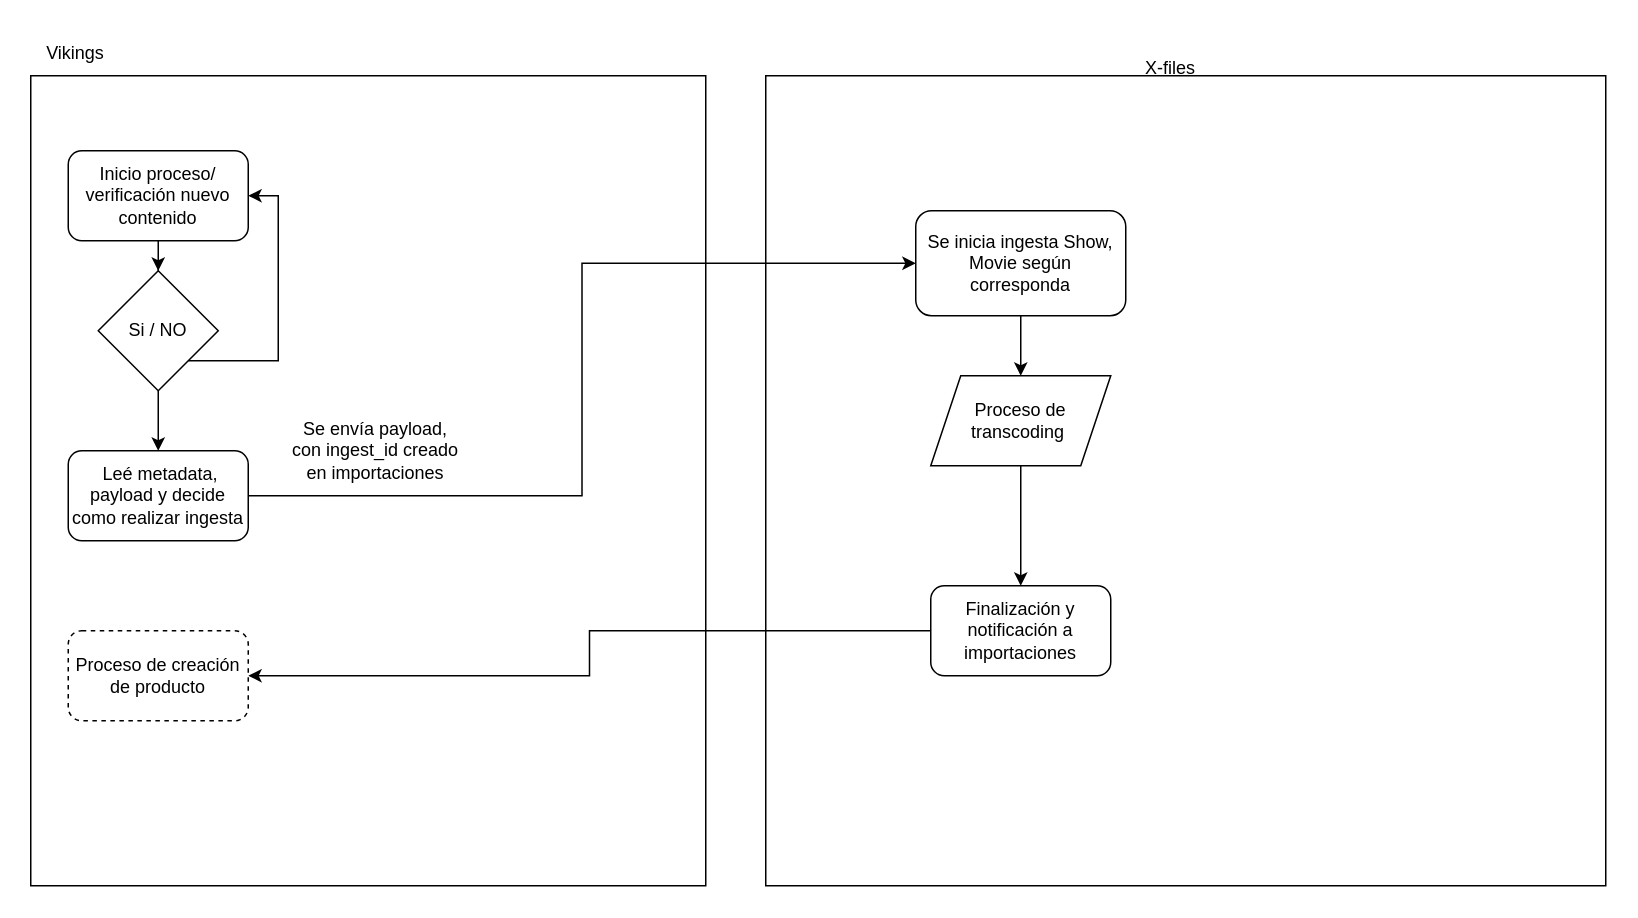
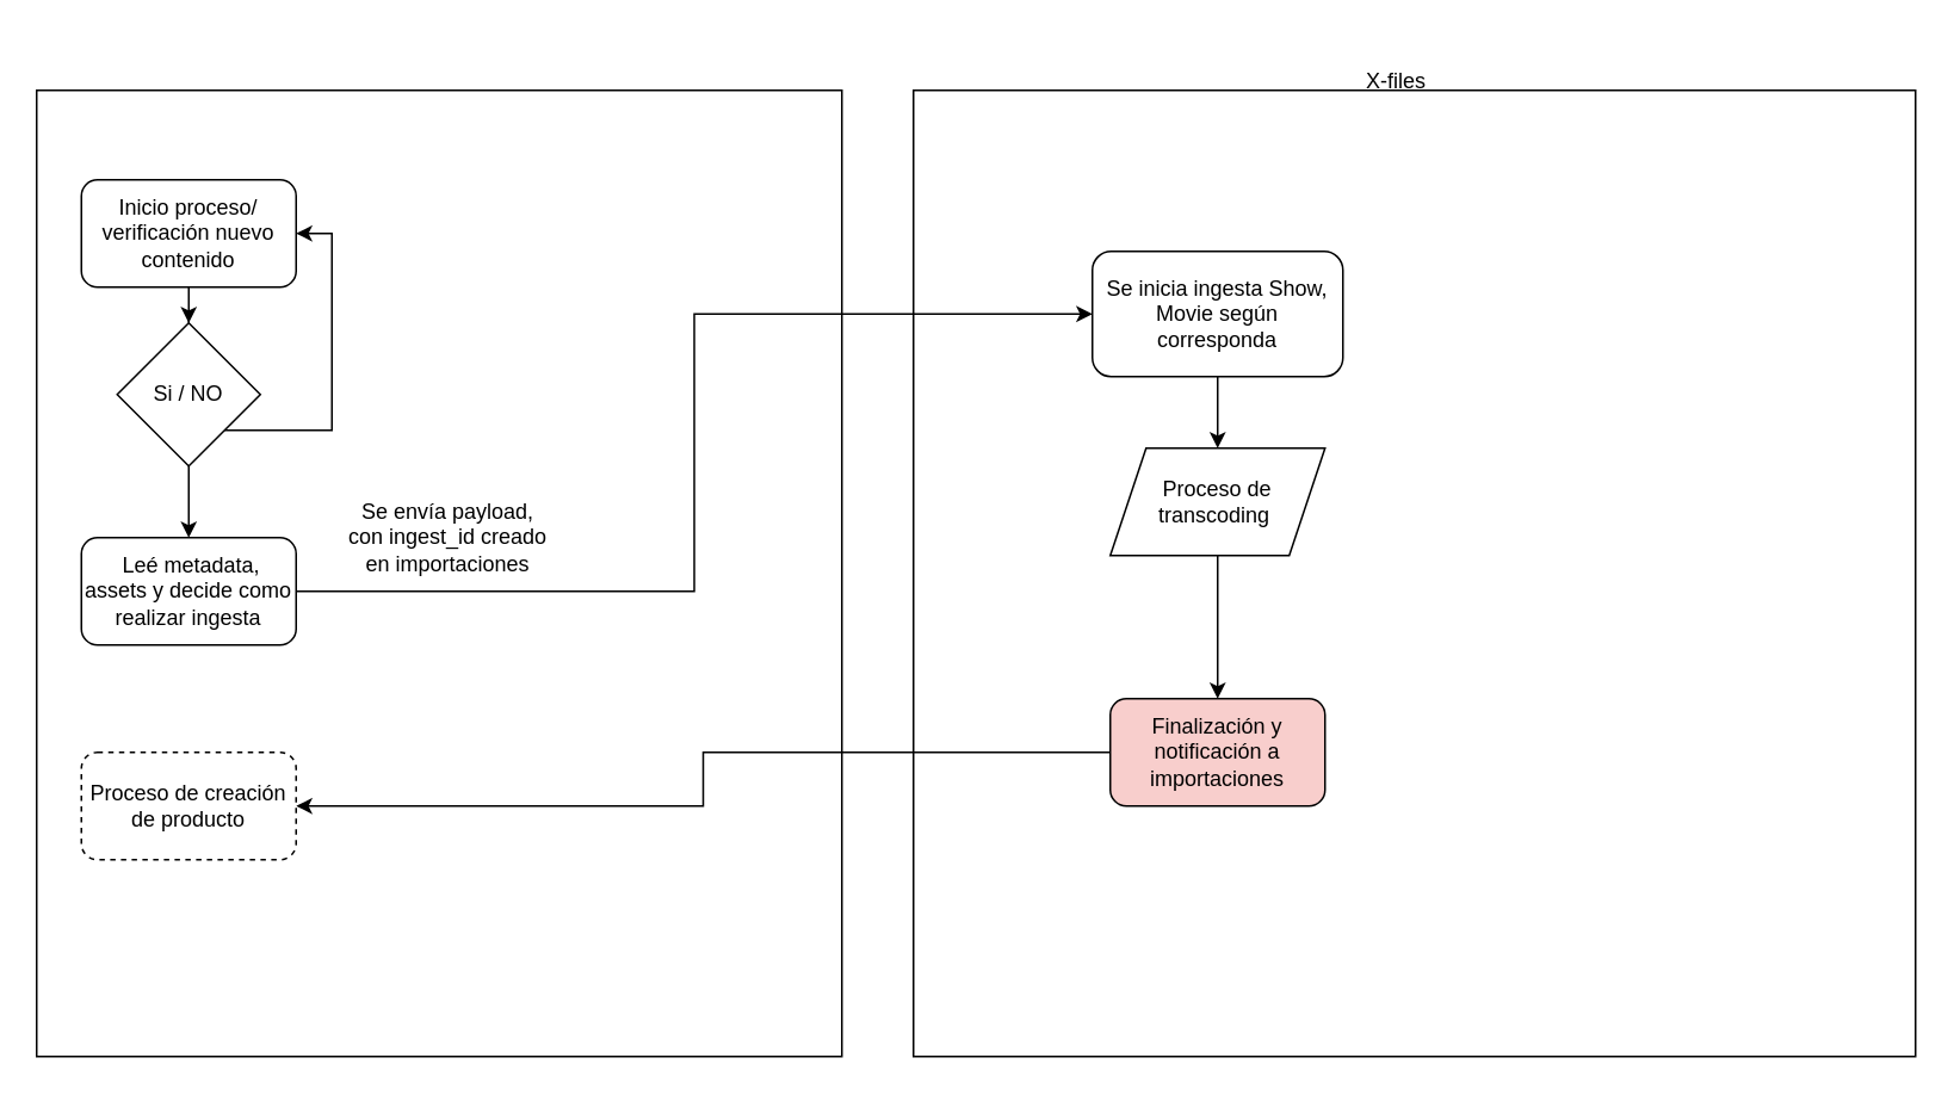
- <mxCell id="5" value="Vikings" style="text;html=1;strokeColor=none;fillColor=none;align=center;verticalAlign=middle;whiteSpace=wrap;rounded=0;" vertex="1" parent="1"><mxGeometry x="20" y="20" width="60" height="30" as="geometry" /></mxCell>
- <mxCell id="9" value="&amp;nbsp;Leé metadata, payload y decide como realizar ingesta" style="rounded=1;whiteSpace=wrap;html=1;" vertex="1" parent="1"><mxGeometry x="45" y="300" width="120" height="60" as="geometry" /></mxCell>
+ <mxCell id="9" value="&amp;nbsp;Leé metadata, assets y decide como realizar ingesta" style="rounded=1;whiteSpace=wrap;html=1;" vertex="1" parent="1"><mxGeometry x="45" y="300" width="120" height="60" as="geometry" /></mxCell>
- <mxCell id="17" value="Finalización y notificación a importaciones" style="rounded=1;whiteSpace=wrap;html=1;" vertex="1" parent="1"><mxGeometry x="620" y="390" width="120" height="60" as="geometry" /></mxCell>
+ <mxCell id="17" value="Finalización y notificación a importaciones" style="rounded=1;whiteSpace=wrap;html=1;fillColor=#f8cecc;" vertex="1" parent="1"><mxGeometry x="620" y="390" width="120" height="60" as="geometry" /></mxCell>
